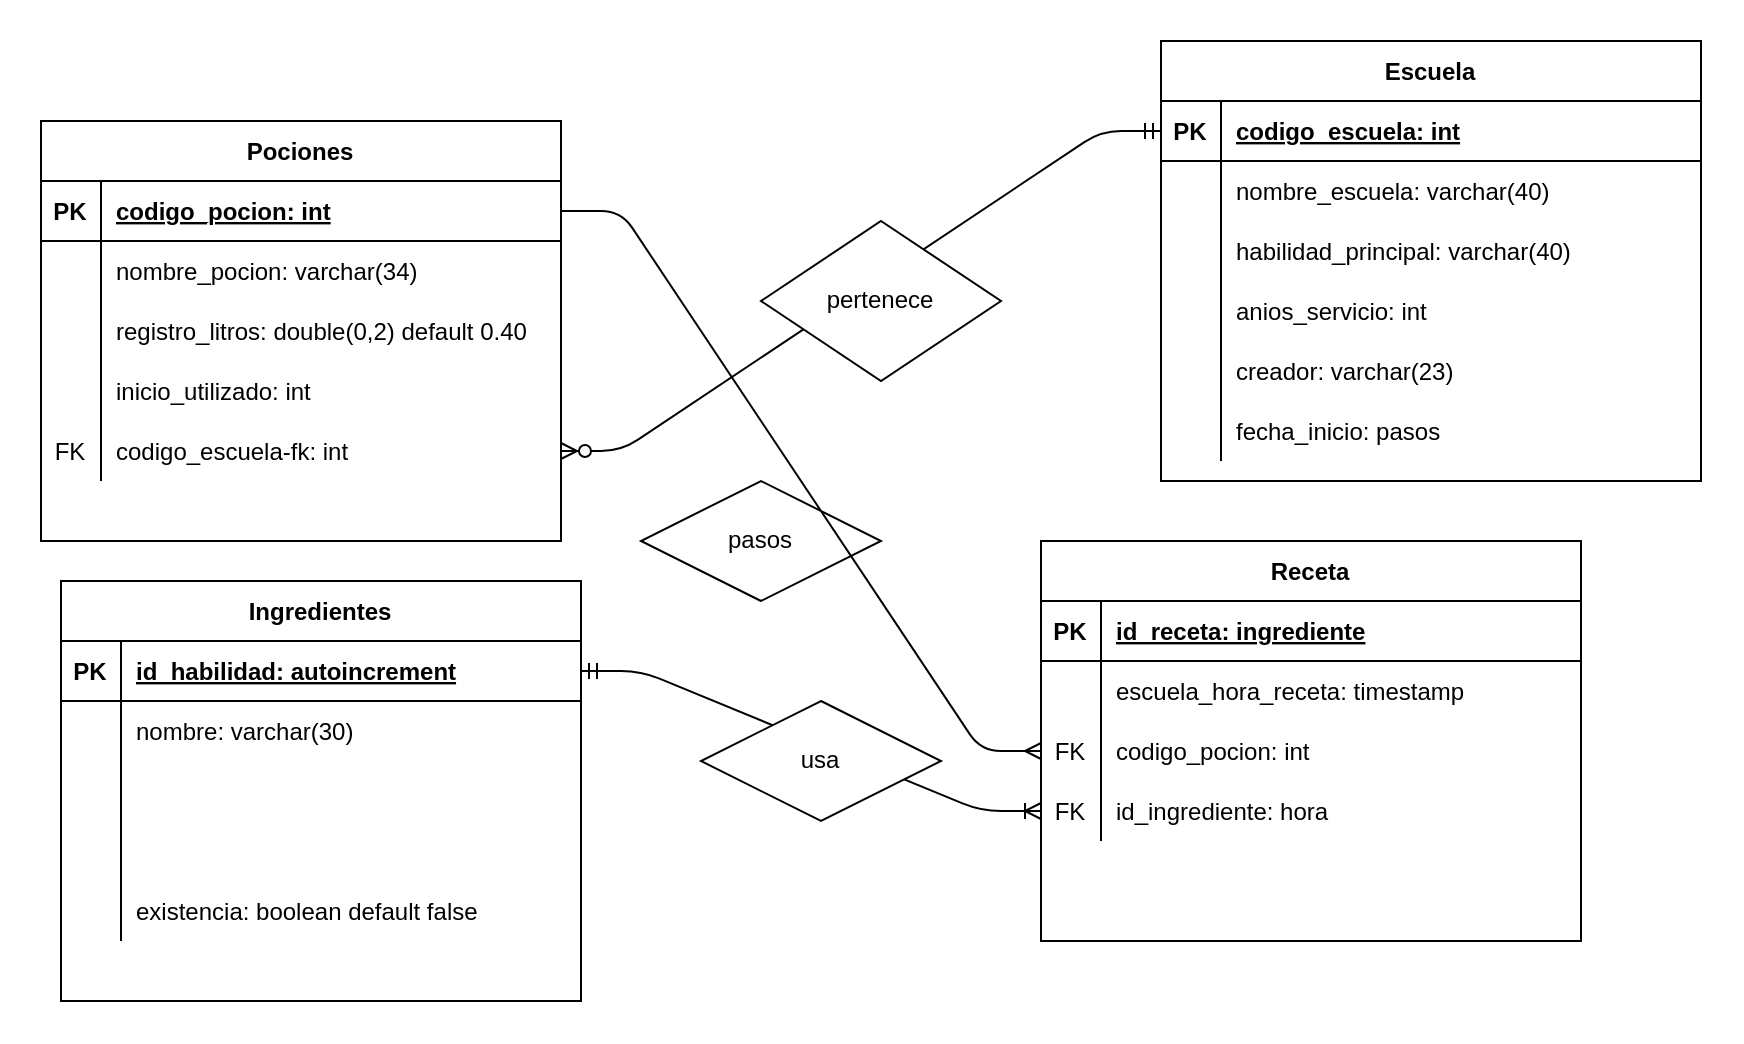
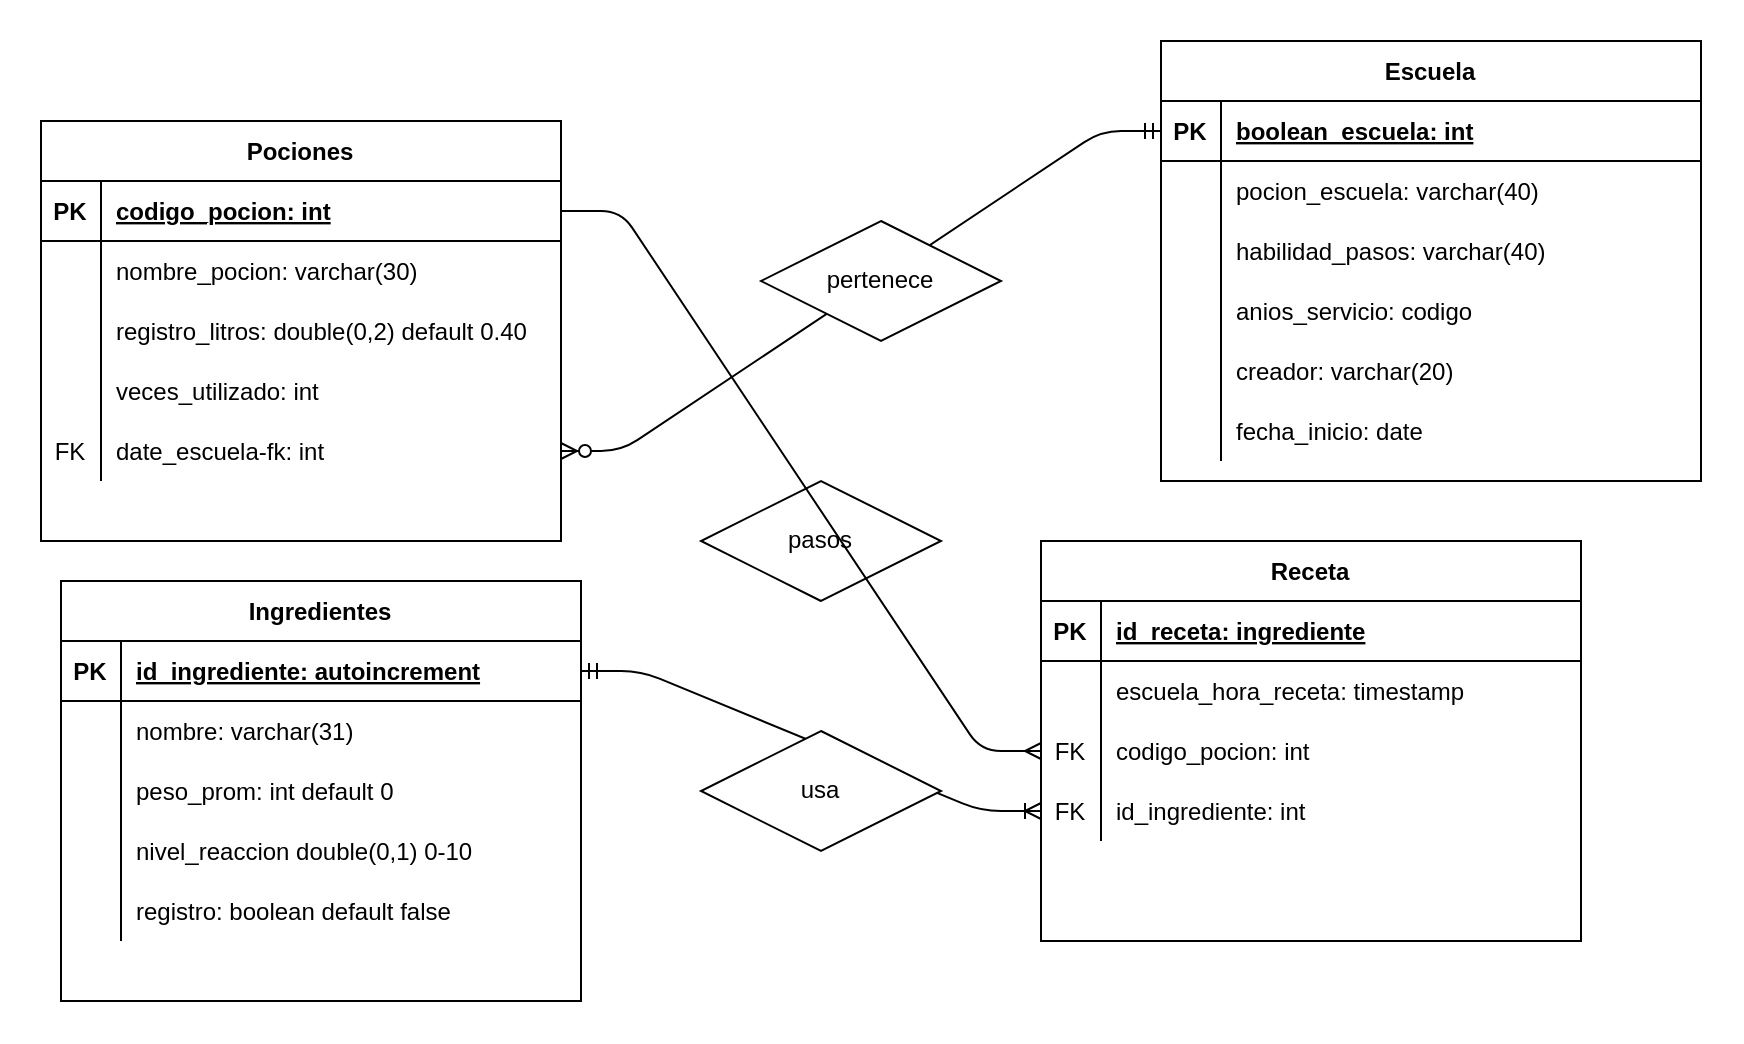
- <mxCell id="21" value="codigo_escuela: int" style="shape=partialRectangle;connectable=0;fillColor=none;top=0;left=0;bottom=0;right=0;align=left;spacingLeft=6;fontStyle=5;overflow=hidden;" vertex="1" parent="19"><mxGeometry x="30" width="240" height="30" as="geometry" /></mxCell>
+ <mxCell id="21" value="boolean_escuela: int" style="shape=partialRectangle;connectable=0;fillColor=none;top=0;left=0;bottom=0;right=0;align=left;spacingLeft=6;fontStyle=5;overflow=hidden;" vertex="1" parent="19"><mxGeometry x="30" width="240" height="30" as="geometry" /></mxCell>
- <mxCell id="24" value="nombre_escuela: varchar(40)" style="shape=partialRectangle;connectable=0;fillColor=none;top=0;left=0;bottom=0;right=0;align=left;spacingLeft=6;overflow=hidden;" vertex="1" parent="22"><mxGeometry x="30" width="240" height="30" as="geometry" /></mxCell>
+ <mxCell id="24" value="pocion_escuela: varchar(40)" style="shape=partialRectangle;connectable=0;fillColor=none;top=0;left=0;bottom=0;right=0;align=left;spacingLeft=6;overflow=hidden;" vertex="1" parent="22"><mxGeometry x="30" width="240" height="30" as="geometry" /></mxCell>
- <mxCell id="27" value="habilidad_principal: varchar(40)" style="shape=partialRectangle;connectable=0;fillColor=none;top=0;left=0;bottom=0;right=0;align=left;spacingLeft=6;overflow=hidden;" vertex="1" parent="25"><mxGeometry x="30" width="240" height="30" as="geometry" /></mxCell>
+ <mxCell id="27" value="habilidad_pasos: varchar(40)" style="shape=partialRectangle;connectable=0;fillColor=none;top=0;left=0;bottom=0;right=0;align=left;spacingLeft=6;overflow=hidden;" vertex="1" parent="25"><mxGeometry x="30" width="240" height="30" as="geometry" /></mxCell>
- <mxCell id="8" value="nombre_pocion: varchar(34)" style="shape=partialRectangle;connectable=0;fillColor=none;top=0;left=0;bottom=0;right=0;align=left;spacingLeft=6;overflow=hidden;" vertex="1" parent="6"><mxGeometry x="30" width="230" height="30" as="geometry" /></mxCell>
+ <mxCell id="8" value="nombre_pocion: varchar(30)" style="shape=partialRectangle;connectable=0;fillColor=none;top=0;left=0;bottom=0;right=0;align=left;spacingLeft=6;overflow=hidden;" vertex="1" parent="6"><mxGeometry x="30" width="230" height="30" as="geometry" /></mxCell>
- <mxCell id="68" value="pertenece" style="shape=rhombus;perimeter=rhombusPerimeter;whiteSpace=wrap;html=1;align=center;" vertex="1" parent="1"><mxGeometry x="380" y="110" width="120" height="80" as="geometry" /></mxCell>
+ <mxCell id="68" value="pertenece" style="shape=rhombus;perimeter=rhombusPerimeter;whiteSpace=wrap;html=1;align=center;" vertex="1" parent="1"><mxGeometry x="380" y="110" width="120" height="60" as="geometry" /></mxCell>
- <mxCell id="30" value="anios_servicio: int" style="shape=partialRectangle;connectable=0;fillColor=none;top=0;left=0;bottom=0;right=0;align=left;spacingLeft=6;overflow=hidden;" vertex="1" parent="28"><mxGeometry x="30" width="240" height="30" as="geometry" /></mxCell>
+ <mxCell id="30" value="anios_servicio: codigo" style="shape=partialRectangle;connectable=0;fillColor=none;top=0;left=0;bottom=0;right=0;align=left;spacingLeft=6;overflow=hidden;" vertex="1" parent="28"><mxGeometry x="30" width="240" height="30" as="geometry" /></mxCell>
- <mxCell id="33" value="creador: varchar(23)" style="shape=partialRectangle;connectable=0;fillColor=none;top=0;left=0;bottom=0;right=0;align=left;spacingLeft=6;overflow=hidden;" vertex="1" parent="31"><mxGeometry x="30" width="240" height="30" as="geometry" /></mxCell>
+ <mxCell id="33" value="creador: varchar(20)" style="shape=partialRectangle;connectable=0;fillColor=none;top=0;left=0;bottom=0;right=0;align=left;spacingLeft=6;overflow=hidden;" vertex="1" parent="31"><mxGeometry x="30" width="240" height="30" as="geometry" /></mxCell>
- <mxCell id="14" value="inicio_utilizado: int" style="shape=partialRectangle;connectable=0;fillColor=none;top=0;left=0;bottom=0;right=0;align=left;spacingLeft=6;overflow=hidden;" vertex="1" parent="12"><mxGeometry x="30" width="230" height="30" as="geometry" /></mxCell>
+ <mxCell id="14" value="veces_utilizado: int" style="shape=partialRectangle;connectable=0;fillColor=none;top=0;left=0;bottom=0;right=0;align=left;spacingLeft=6;overflow=hidden;" vertex="1" parent="12"><mxGeometry x="30" width="230" height="30" as="geometry" /></mxCell>
- <mxCell id="36" value="fecha_inicio: pasos" style="shape=partialRectangle;connectable=0;fillColor=none;top=0;left=0;bottom=0;right=0;align=left;spacingLeft=6;overflow=hidden;" vertex="1" parent="34"><mxGeometry x="30" width="240" height="30" as="geometry" /></mxCell>
+ <mxCell id="36" value="fecha_inicio: date" style="shape=partialRectangle;connectable=0;fillColor=none;top=0;left=0;bottom=0;right=0;align=left;spacingLeft=6;overflow=hidden;" vertex="1" parent="34"><mxGeometry x="30" width="240" height="30" as="geometry" /></mxCell>
- <mxCell id="17" value="codigo_escuela-fk: int" style="shape=partialRectangle;connectable=0;fillColor=none;top=0;left=0;bottom=0;right=0;align=left;spacingLeft=6;fontStyle=0;overflow=hidden;" vertex="1" parent="15"><mxGeometry x="30" width="230" height="30" as="geometry" /></mxCell>
+ <mxCell id="17" value="date_escuela-fk: int" style="shape=partialRectangle;connectable=0;fillColor=none;top=0;left=0;bottom=0;right=0;align=left;spacingLeft=6;fontStyle=0;overflow=hidden;" vertex="1" parent="15"><mxGeometry x="30" width="230" height="30" as="geometry" /></mxCell>
- <mxCell id="66" value="pasos" style="shape=rhombus;perimeter=rhombusPerimeter;whiteSpace=wrap;html=1;align=center;direction=west;" vertex="1" parent="1"><mxGeometry x="320" y="240" width="120" height="60" as="geometry" /></mxCell>
+ <mxCell id="66" value="pasos" style="shape=rhombus;perimeter=rhombusPerimeter;whiteSpace=wrap;html=1;align=center;direction=west;" vertex="1" parent="1"><mxGeometry x="350" y="240" width="120" height="60" as="geometry" /></mxCell>
- <mxCell id="40" value="id_habilidad: autoincrement" style="shape=partialRectangle;connectable=0;fillColor=none;top=0;left=0;bottom=0;right=0;align=left;spacingLeft=6;fontStyle=5;overflow=hidden;" vertex="1" parent="38"><mxGeometry x="30" width="230" height="30" as="geometry" /></mxCell>
+ <mxCell id="40" value="id_ingrediente: autoincrement" style="shape=partialRectangle;connectable=0;fillColor=none;top=0;left=0;bottom=0;right=0;align=left;spacingLeft=6;fontStyle=5;overflow=hidden;" vertex="1" parent="38"><mxGeometry x="30" width="230" height="30" as="geometry" /></mxCell>
- <mxCell id="43" value="nombre: varchar(30)" style="shape=partialRectangle;connectable=0;fillColor=none;top=0;left=0;bottom=0;right=0;align=left;spacingLeft=6;overflow=hidden;" vertex="1" parent="41"><mxGeometry x="30" width="230" height="30" as="geometry" /></mxCell>
+ <mxCell id="43" value="nombre: varchar(31)" style="shape=partialRectangle;connectable=0;fillColor=none;top=0;left=0;bottom=0;right=0;align=left;spacingLeft=6;overflow=hidden;" vertex="1" parent="41"><mxGeometry x="30" width="230" height="30" as="geometry" /></mxCell>
- <mxCell id="71" value="usa" style="shape=rhombus;perimeter=rhombusPerimeter;whiteSpace=wrap;html=1;align=center;" vertex="1" parent="1"><mxGeometry x="350" y="350" width="120" height="60" as="geometry" /></mxCell>
+ <mxCell id="71" value="usa" style="shape=rhombus;perimeter=rhombusPerimeter;whiteSpace=wrap;html=1;align=center;" vertex="1" parent="1"><mxGeometry x="350" y="365" width="120" height="60" as="geometry" /></mxCell>
+ <mxCell id="46" value="peso_prom: int default 0" style="shape=partialRectangle;connectable=0;fillColor=none;top=0;left=0;bottom=0;right=0;align=left;spacingLeft=6;overflow=hidden;" vertex="1" parent="44"><mxGeometry x="30" width="230" height="30" as="geometry" /></mxCell>
- <mxCell id="65" value="id_ingrediente: hora" style="shape=partialRectangle;connectable=0;fillColor=none;top=0;left=0;bottom=0;right=0;align=left;spacingLeft=6;overflow=hidden;" vertex="1" parent="63"><mxGeometry x="30" width="240" height="30" as="geometry" /></mxCell>
+ <mxCell id="65" value="id_ingrediente: int" style="shape=partialRectangle;connectable=0;fillColor=none;top=0;left=0;bottom=0;right=0;align=left;spacingLeft=6;overflow=hidden;" vertex="1" parent="63"><mxGeometry x="30" width="240" height="30" as="geometry" /></mxCell>
+ <mxCell id="49" value="nivel_reaccion double(0,1) 0-10" style="shape=partialRectangle;connectable=0;fillColor=none;top=0;left=0;bottom=0;right=0;align=left;spacingLeft=6;overflow=hidden;" vertex="1" parent="47"><mxGeometry x="30" width="230" height="30" as="geometry" /></mxCell>
- <mxCell id="52" value="existencia: boolean default false" style="shape=partialRectangle;connectable=0;fillColor=none;top=0;left=0;bottom=0;right=0;align=left;spacingLeft=6;overflow=hidden;" vertex="1" parent="50"><mxGeometry x="30" width="230" height="30" as="geometry" /></mxCell>
+ <mxCell id="52" value="registro: boolean default false" style="shape=partialRectangle;connectable=0;fillColor=none;top=0;left=0;bottom=0;right=0;align=left;spacingLeft=6;overflow=hidden;" vertex="1" parent="50"><mxGeometry x="30" width="230" height="30" as="geometry" /></mxCell>
